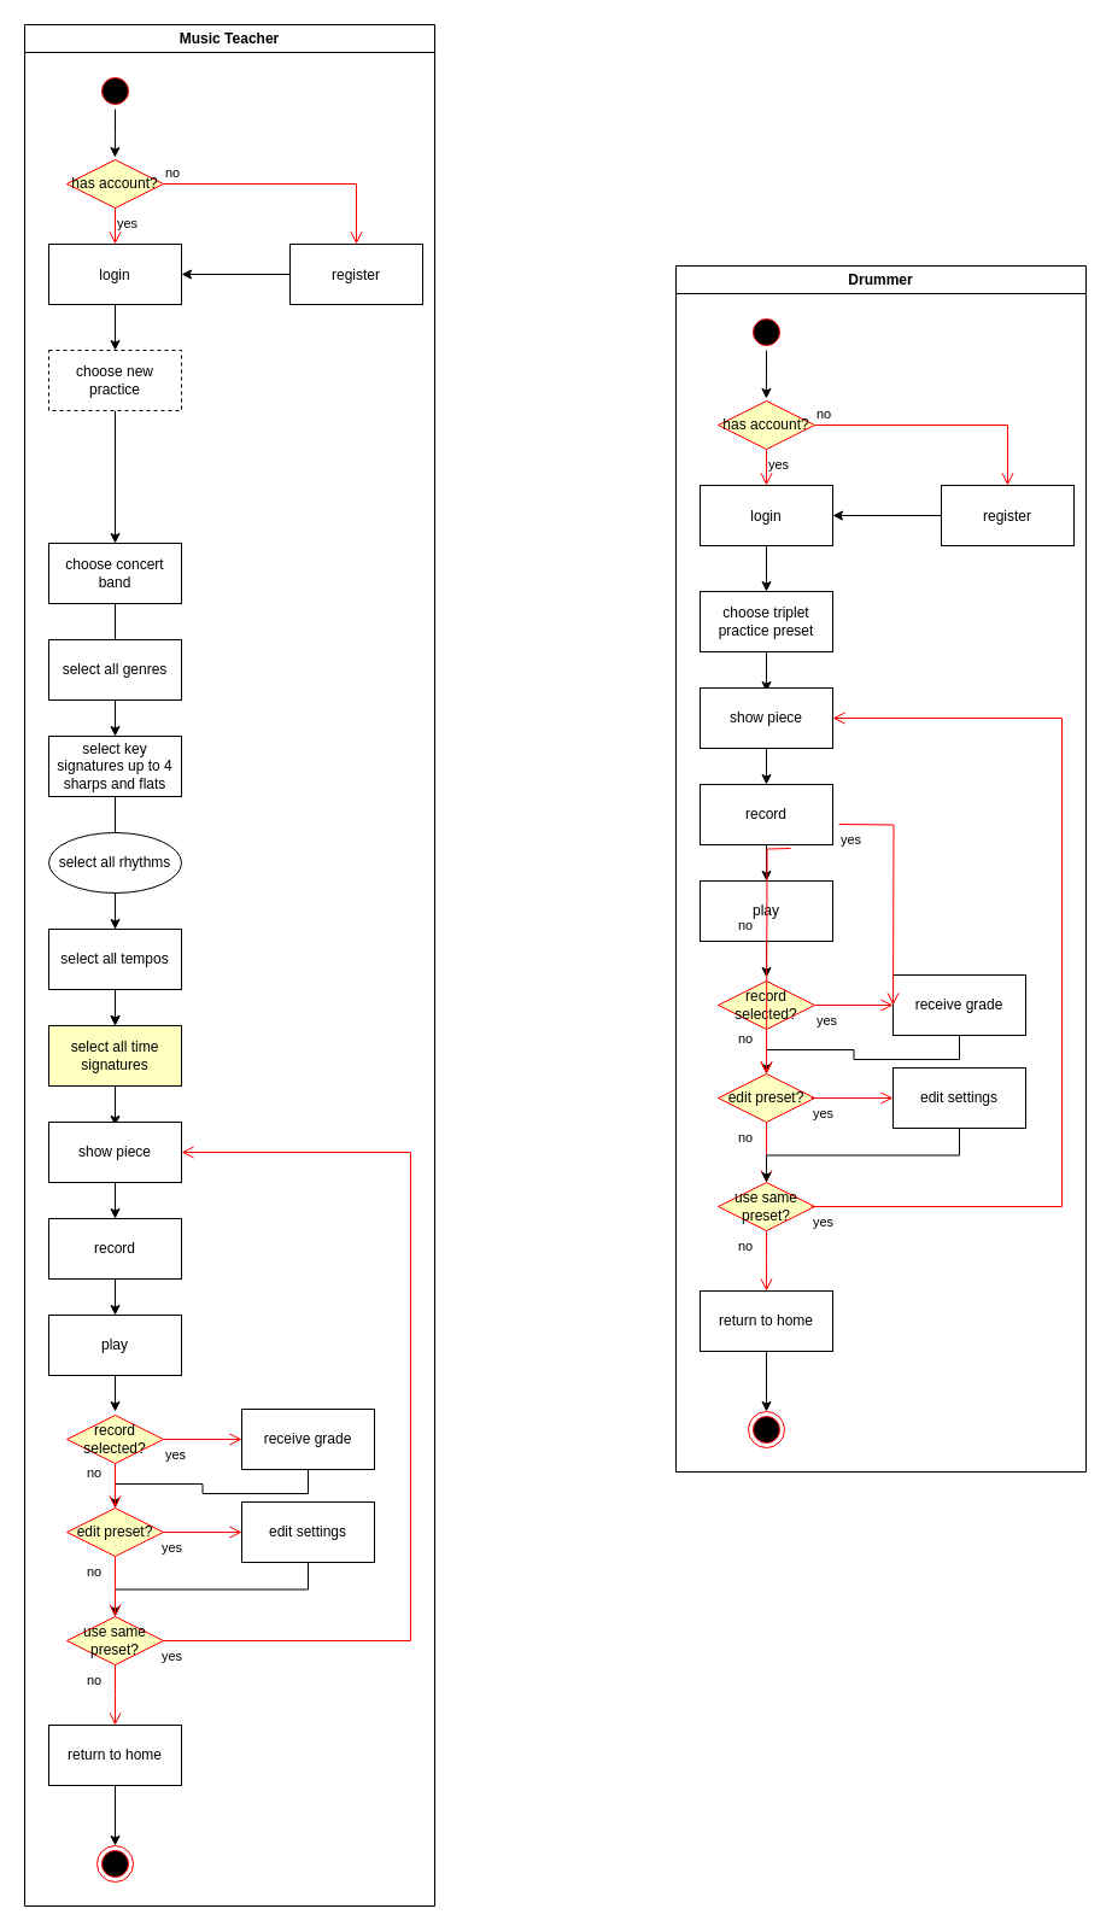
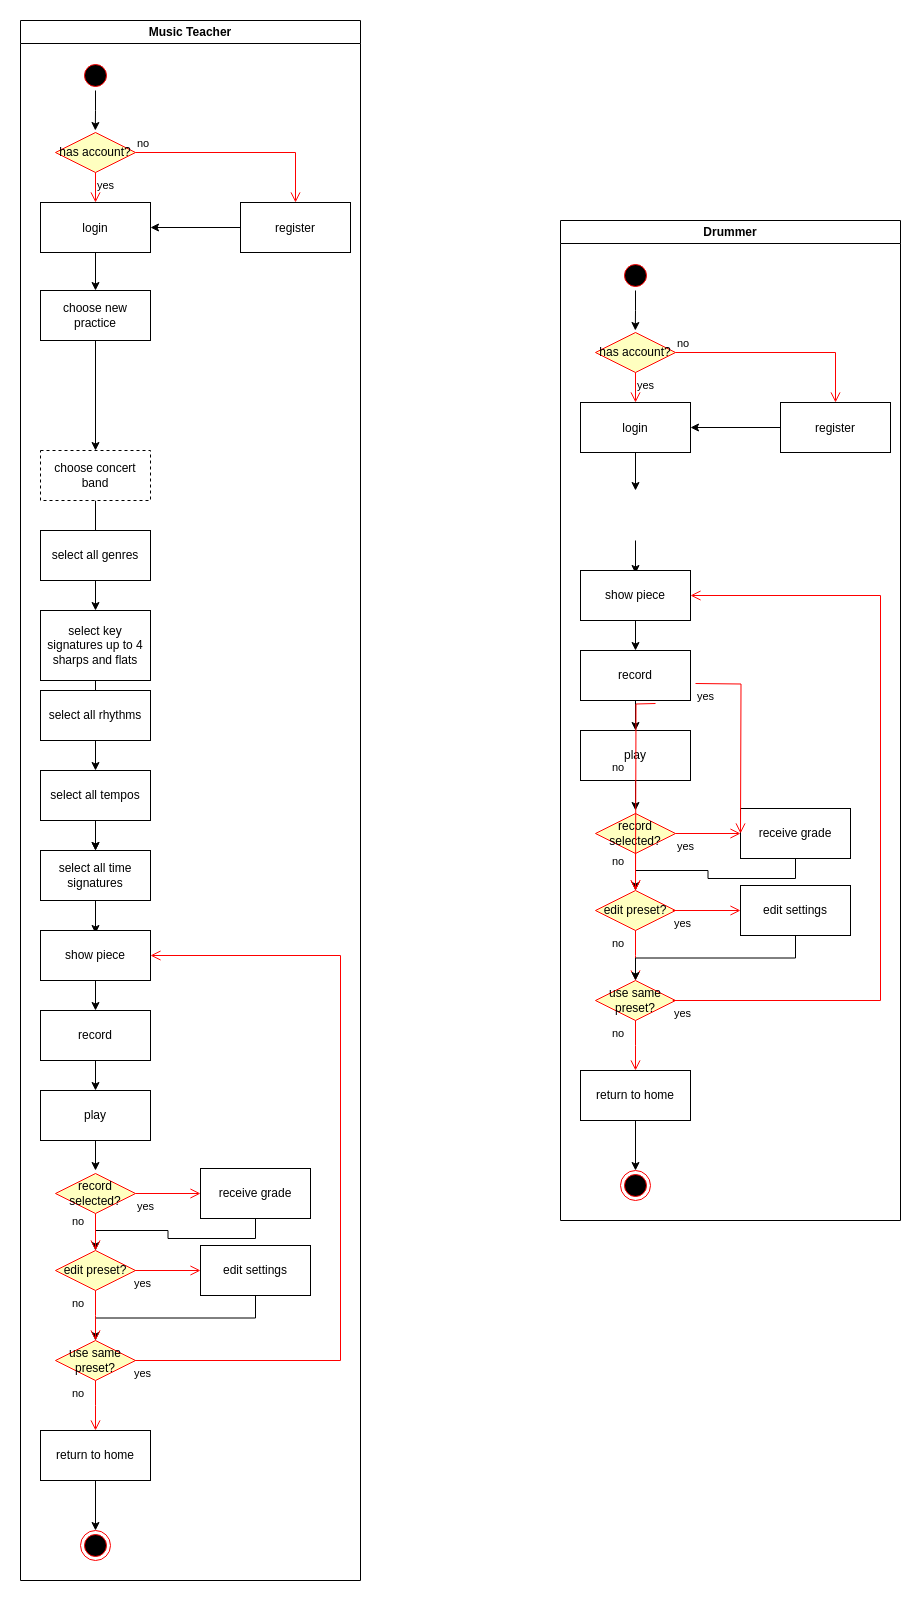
- <mxCell id="65" value="choose new practice" style="html=1;whiteSpace=wrap;dashed=1;" parent="46" vertex="1"><mxGeometry x="20" y="270" width="110" height="50" as="geometry" /></mxCell>
+ <mxCell id="65" value="choose new practice" style="html=1;whiteSpace=wrap;" parent="46" vertex="1"><mxGeometry x="20" y="270" width="110" height="50" as="geometry" /></mxCell>
- <mxCell id="88" value="choose concert band" style="html=1;whiteSpace=wrap;" parent="46" vertex="1"><mxGeometry x="20" y="430" width="110" height="50" as="geometry" /></mxCell>
+ <mxCell id="88" value="choose concert band" style="html=1;whiteSpace=wrap;dashed=1;" parent="46" vertex="1"><mxGeometry x="20" y="430" width="110" height="50" as="geometry" /></mxCell>
- <mxCell id="41" value="choose triplet practice preset" style="html=1;whiteSpace=wrap;" parent="4" vertex="1"><mxGeometry x="20" y="270" width="110" height="50" as="geometry" /></mxCell>
- <mxCell id="91" value="select key signatures up to 4 sharps and flats" style="html=1;whiteSpace=wrap;" parent="46" vertex="1"><mxGeometry x="20" y="590" width="110" height="50" as="geometry" /></mxCell>
+ <mxCell id="91" value="select key signatures up to 4 sharps and flats" style="html=1;whiteSpace=wrap;" parent="46" vertex="1"><mxGeometry x="20" y="590" width="110" height="70" as="geometry" /></mxCell>
- <mxCell id="93" value="select all rhythms" style="ellipse;html=1;whiteSpace=wrap;" parent="46" vertex="1"><mxGeometry x="20" y="670" width="110" height="50" as="geometry" /></mxCell>
+ <mxCell id="93" value="select all rhythms" style="html=1;whiteSpace=wrap;" parent="46" vertex="1"><mxGeometry x="20" y="670" width="110" height="50" as="geometry" /></mxCell>
- <mxCell id="92" value="" style="edgeStyle=orthogonalEdgeStyle;rounded=0;orthogonalLoop=1;jettySize=auto;html=1;" parent="46" source="93" target="96" edge="1"><mxGeometry relative="1" as="geometry" /></mxCell>
+ <mxCell id="92" value="" style="edgeStyle=orthogonalEdgeStyle;rounded=0;orthogonalLoop=1;jettySize=auto;html=1;dashed=1;" parent="46" source="93" target="96" edge="1"><mxGeometry relative="1" as="geometry" /></mxCell>
- <mxCell id="96" value="select all time signatures" style="html=1;whiteSpace=wrap;fillColor=#ffffc0;" parent="46" vertex="1"><mxGeometry x="20" y="830" width="110" height="50" as="geometry" /></mxCell>
+ <mxCell id="96" value="select all time signatures" style="html=1;whiteSpace=wrap;" parent="46" vertex="1"><mxGeometry x="20" y="830" width="110" height="50" as="geometry" /></mxCell>
